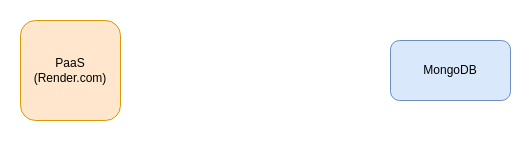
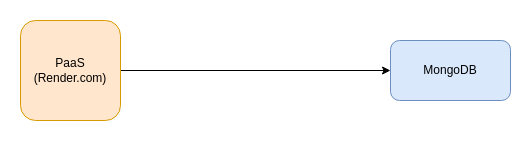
+ <mxCell id="2" style="edgeStyle=orthogonalEdgeStyle;rounded=0;orthogonalLoop=1;jettySize=auto;html=1;fontFamily=Helvetica;" edge="1" parent="1" source="3" target="4"><mxGeometry relative="1" as="geometry" /></mxCell>
